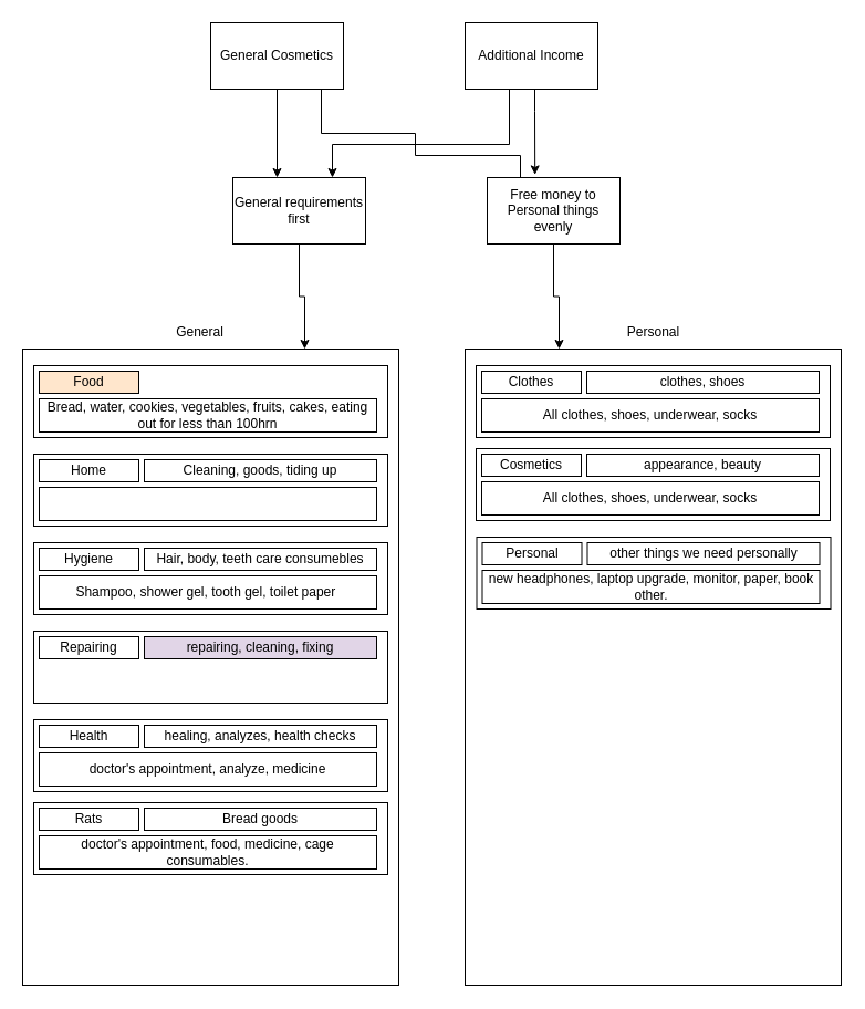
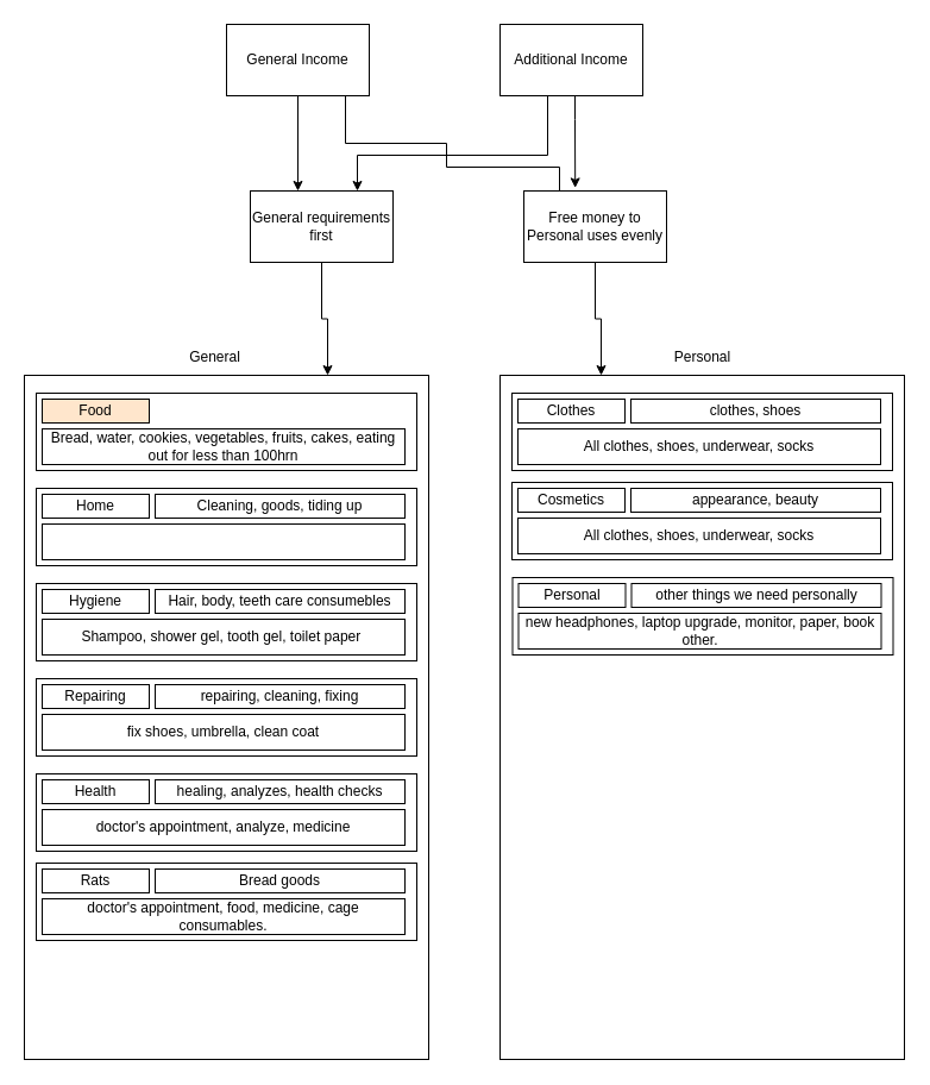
- <mxCell id="8" value="General Cosmetics" style="rounded=0;whiteSpace=wrap;html=1;" parent="1" vertex="1"><mxGeometry x="190" y="20" width="120" height="60" as="geometry" /></mxCell>
+ <mxCell id="8" value="General Income" style="rounded=0;whiteSpace=wrap;html=1;" parent="1" vertex="1"><mxGeometry x="190" y="20" width="120" height="60" as="geometry" /></mxCell>
- <mxCell id="50" value="Free money to Personal things evenly" style="rounded=0;whiteSpace=wrap;html=1;" parent="1" vertex="1"><mxGeometry x="440" y="160" width="120" height="60" as="geometry" /></mxCell>
+ <mxCell id="50" value="Free money to Personal uses evenly" style="rounded=0;whiteSpace=wrap;html=1;" parent="1" vertex="1"><mxGeometry x="440" y="160" width="120" height="60" as="geometry" /></mxCell>
- <mxCell id="25" value="repairing, cleaning, fixing" style="rounded=0;whiteSpace=wrap;html=1;fillColor=#e1d5e7;" parent="1" vertex="1"><mxGeometry x="130" y="575" width="210" height="20" as="geometry" /></mxCell>
+ <mxCell id="25" value="repairing, cleaning, fixing" style="rounded=0;whiteSpace=wrap;html=1;" parent="1" vertex="1"><mxGeometry x="130" y="575" width="210" height="20" as="geometry" /></mxCell>
+ <mxCell id="26" value="fix shoes, umbrella, clean coat" style="rounded=0;whiteSpace=wrap;html=1;" parent="1" vertex="1"><mxGeometry x="35" y="600" width="305" height="30" as="geometry" /></mxCell>
